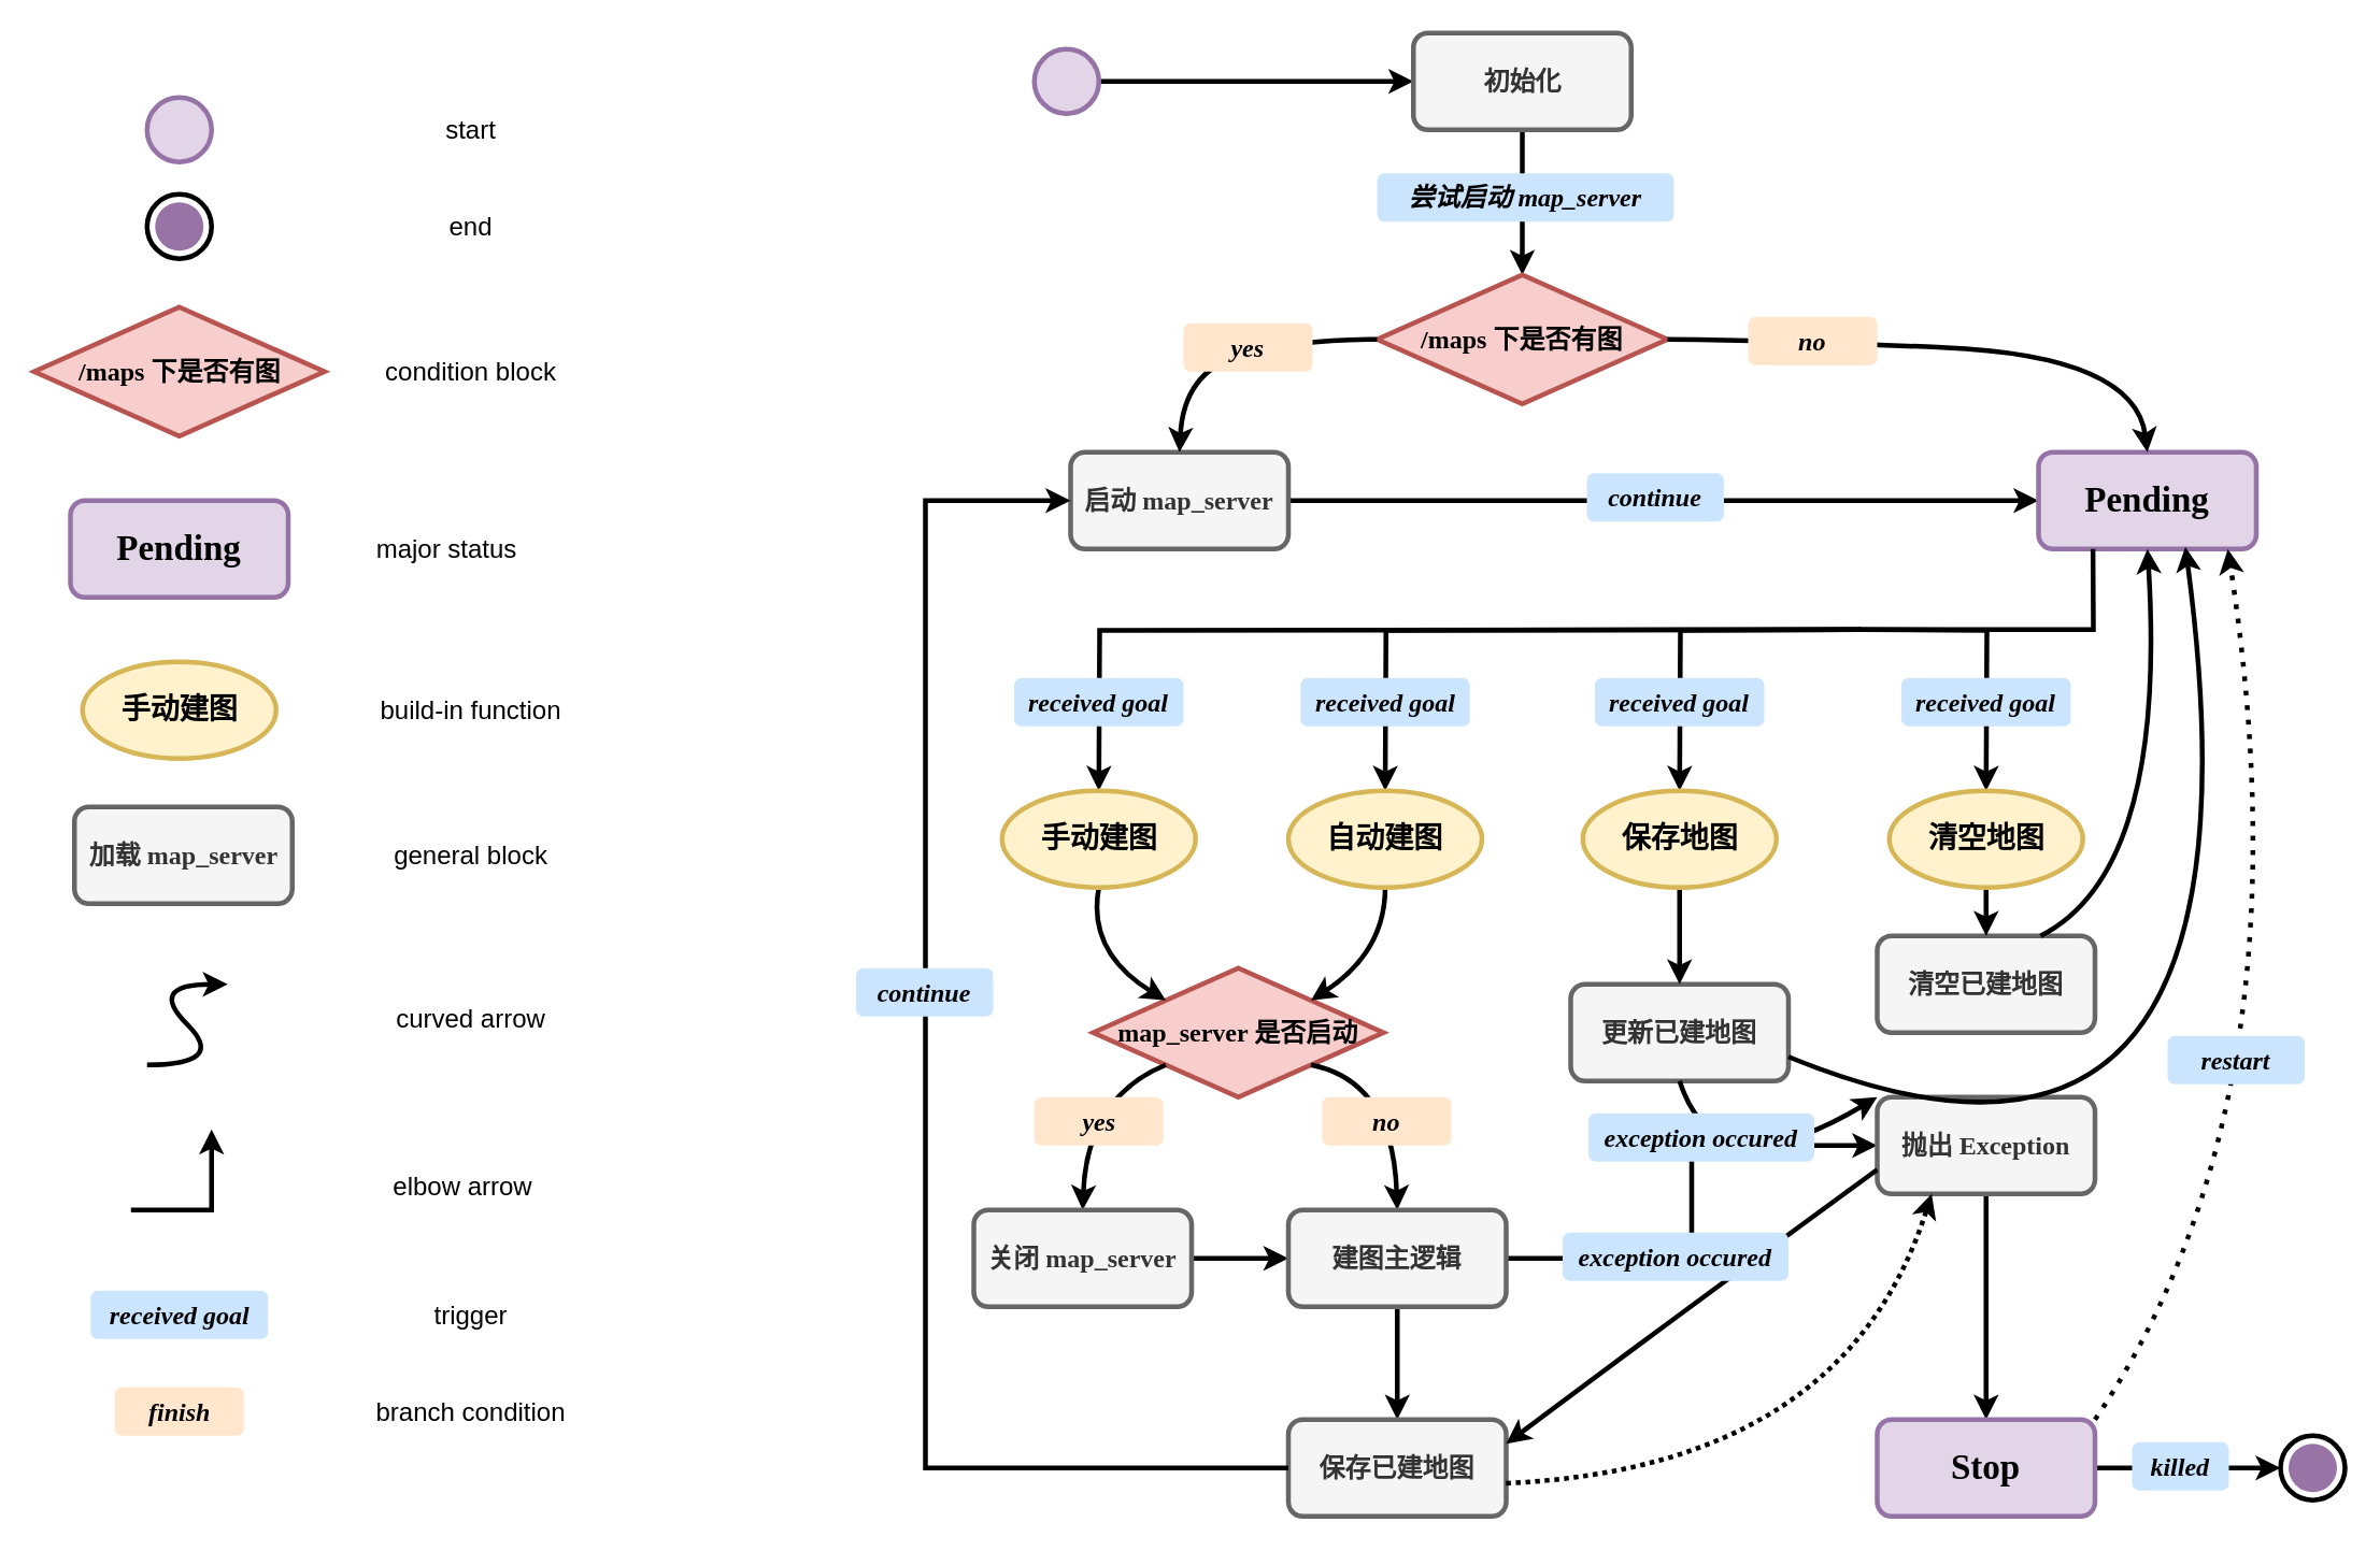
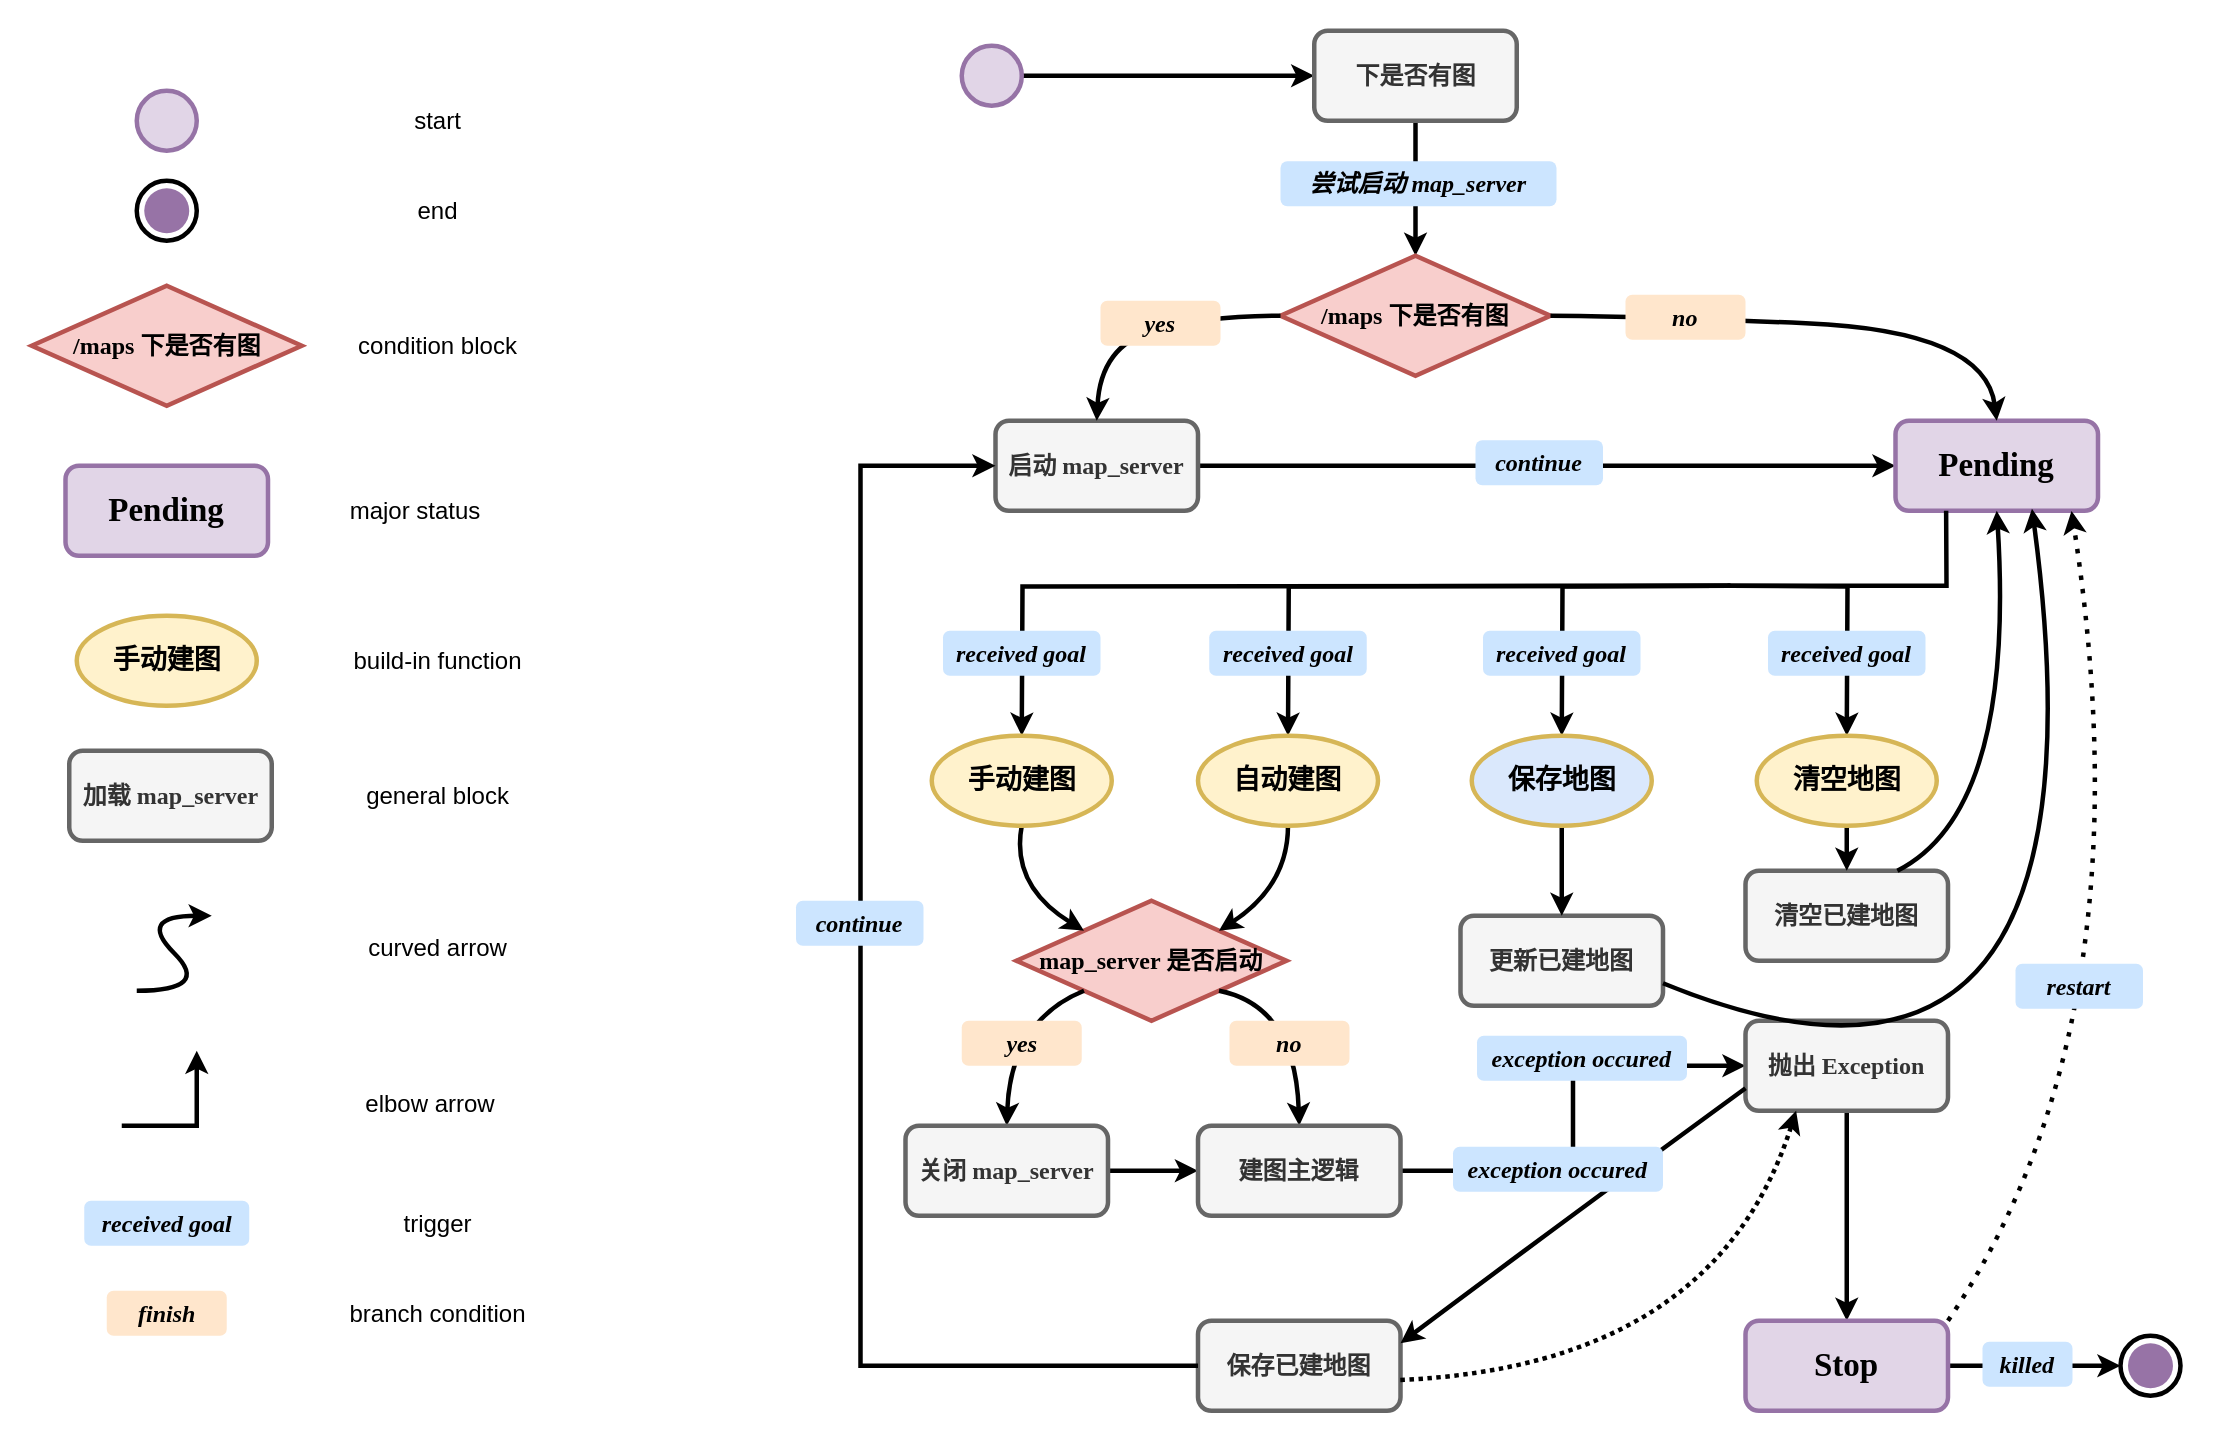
- <mxCell id="20" value="&lt;font style=&quot;font-size: 16px;&quot;&gt;&lt;b style=&quot;&quot;&gt;&lt;font face=&quot;Songti SC&quot;&gt;初始化&lt;/font&gt;&lt;/b&gt;&lt;/font&gt;" style="rounded=1;whiteSpace=wrap;html=1;strokeWidth=3;fillColor=#f5f5f5;strokeColor=#666666;fontColor=#333333;" vertex="1" parent="1"><mxGeometry x="875.5" y="20" width="135" height="60" as="geometry" /></mxCell>
+ <mxCell id="20" value="&lt;font style=&quot;font-size: 16px;&quot;&gt;&lt;b style=&quot;&quot;&gt;&lt;font face=&quot;Songti SC&quot;&gt;下是否有图&lt;/font&gt;&lt;/b&gt;&lt;/font&gt;" style="rounded=1;whiteSpace=wrap;html=1;strokeWidth=3;fillColor=#f5f5f5;strokeColor=#666666;fontColor=#333333;" vertex="1" parent="1"><mxGeometry x="875.5" y="20" width="135" height="60" as="geometry" /></mxCell>
- <mxCell id="71" value="&lt;font style=&quot;font-size: 18px;&quot; face=&quot;黑体&quot;&gt;&lt;b&gt;保存地图&lt;/b&gt;&lt;/font&gt;" style="ellipse;whiteSpace=wrap;html=1;strokeWidth=3;fillColor=#fff2cc;strokeColor=#d6b656;" vertex="1" parent="1"><mxGeometry x="980.5" y="490" width="120" height="60" as="geometry" /></mxCell>
+ <mxCell id="71" value="&lt;font style=&quot;font-size: 18px;&quot; face=&quot;黑体&quot;&gt;&lt;b&gt;保存地图&lt;/b&gt;&lt;/font&gt;" style="ellipse;whiteSpace=wrap;html=1;strokeWidth=3;fillColor=#dae8fc;strokeColor=#d6b656;" vertex="1" parent="1"><mxGeometry x="980.5" y="490" width="120" height="60" as="geometry" /></mxCell>
- <mxCell id="65" value="" style="curved=1;endArrow=classic;html=1;rounded=0;strokeWidth=3;entryX=0;entryY=0;entryDx=0;entryDy=0;exitX=0.5;exitY=1;exitDx=0;exitDy=0;" edge="1" parent="1" source="60" target="57"><mxGeometry width="50" height="50" relative="1" as="geometry"><mxPoint x="1173" y="805" as="sourcePoint" /><mxPoint x="943" y="905" as="targetPoint" /><Array as="points"><mxPoint x="1063" y="740" /></Array></mxGeometry></mxCell>
- <mxCell id="48" value="" style="edgeStyle=orthogonalEdgeStyle;rounded=0;orthogonalLoop=1;jettySize=auto;html=1;strokeWidth=3;" edge="1" parent="1" source="50" target="55"><mxGeometry relative="1" as="geometry" /></mxCell>
